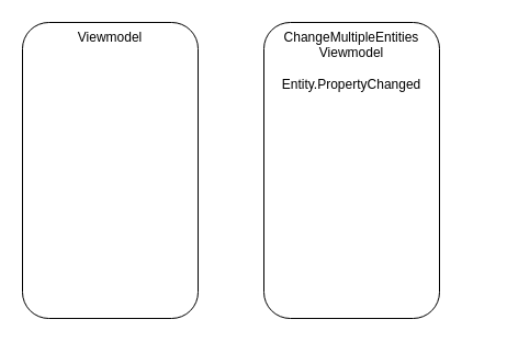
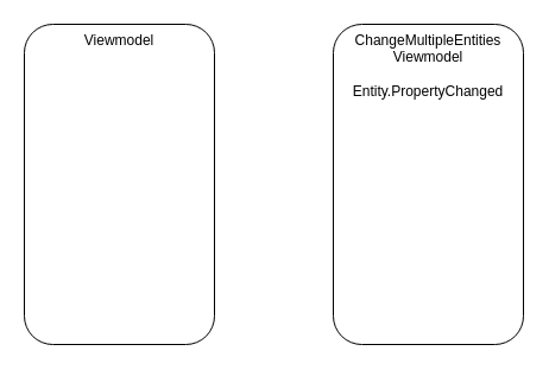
- <mxCell id="3" value="ChangeMultipleEntities&lt;div&gt;Viewmodel&lt;/div&gt;&lt;div&gt;&lt;br&gt;&lt;/div&gt;&lt;div&gt;Entity.PropertyChanged&lt;/div&gt;" style="rounded=1;whiteSpace=wrap;html=1;verticalAlign=top;" vertex="1" parent="1"><mxGeometry x="240" y="20" width="160" height="270" as="geometry" /></mxCell>
+ <mxCell id="3" value="ChangeMultipleEntities&lt;div&gt;Viewmodel&lt;/div&gt;&lt;div&gt;&lt;br&gt;&lt;/div&gt;&lt;div&gt;Entity.PropertyChanged&lt;/div&gt;" style="rounded=1;whiteSpace=wrap;html=1;verticalAlign=top;" vertex="1" parent="1"><mxGeometry x="280" y="20" width="160" height="270" as="geometry" /></mxCell>
